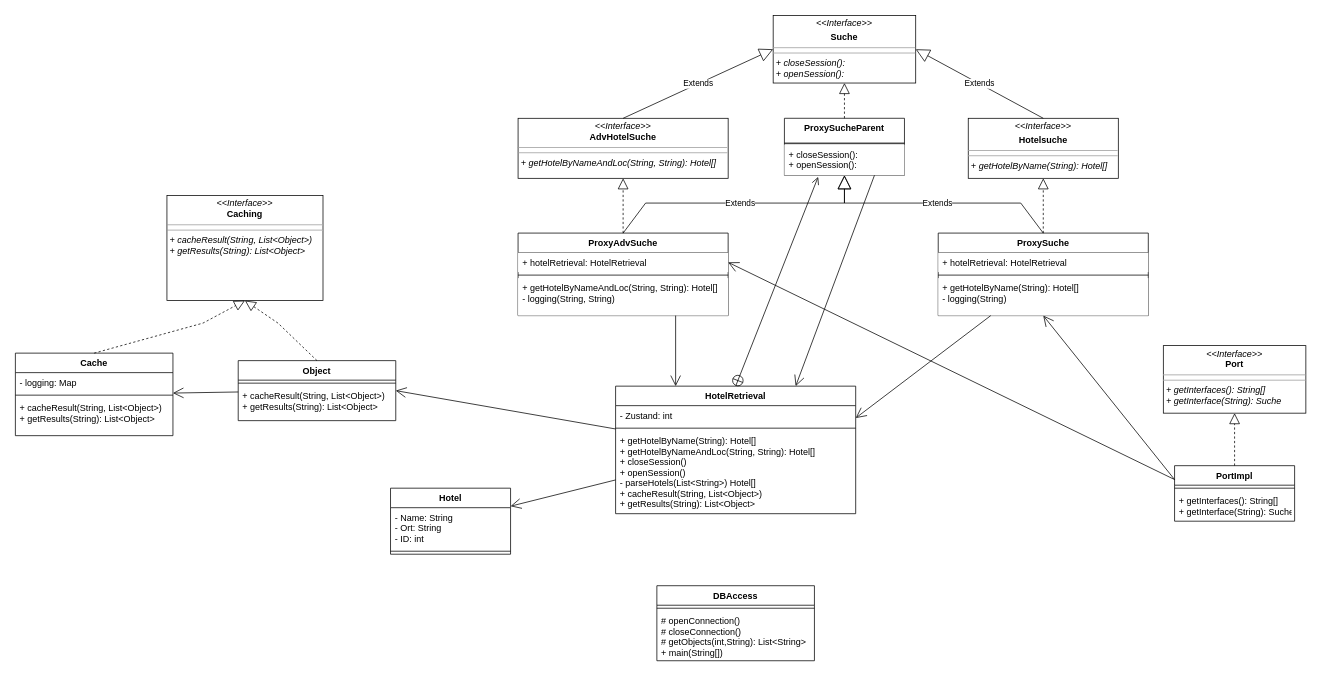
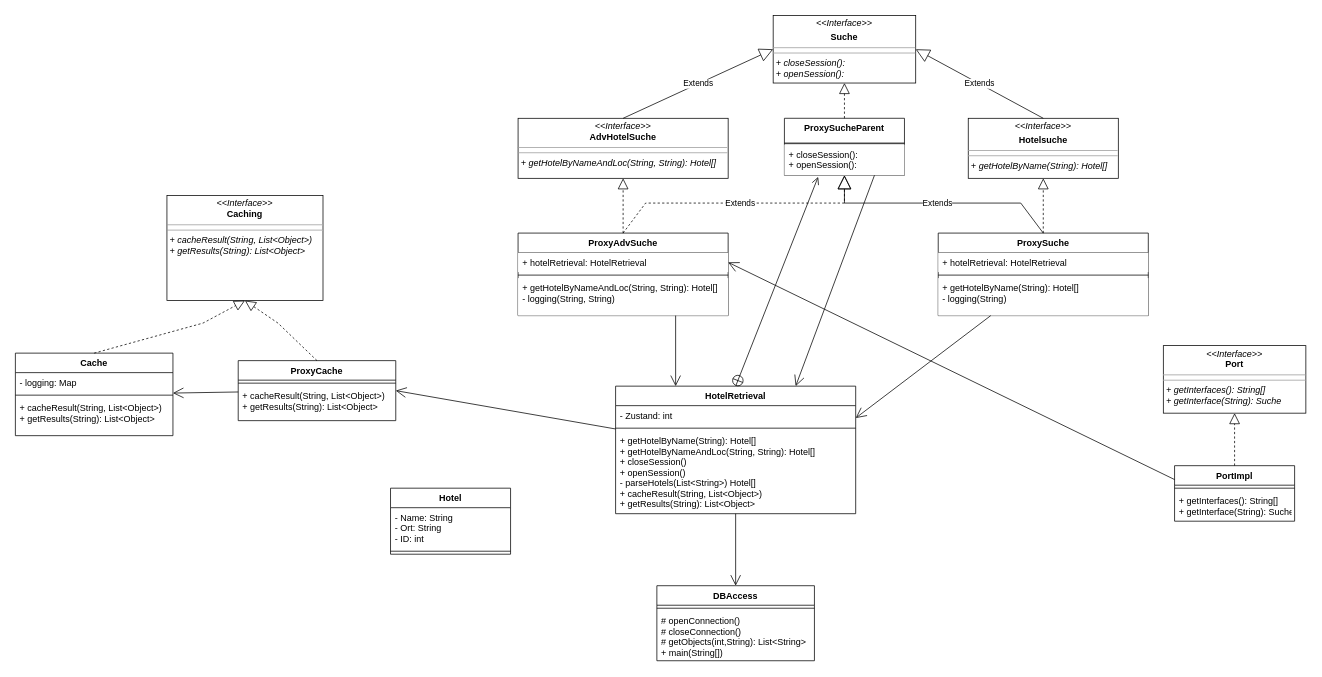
- <mxCell id="16" value="Extends" style="endArrow=block;endSize=16;endFill=0;html=1;rounded=0;exitX=0.5;exitY=0;exitDx=0;exitDy=0;entryX=0.5;entryY=1;entryDx=0;entryDy=0;" parent="1" source="8" target="5" edge="1"><mxGeometry width="160" relative="1" as="geometry"><mxPoint x="1060" y="300" as="sourcePoint" /><mxPoint x="1080" y="240" as="targetPoint" /><Array as="points"><mxPoint x="860" y="270" /><mxPoint x="1125" y="270" /></Array></mxGeometry></mxCell>
+ <mxCell id="16" value="Extends" style="endArrow=block;endSize=16;endFill=0;html=1;rounded=0;exitX=0.5;exitY=0;exitDx=0;exitDy=0;entryX=0.5;entryY=1;entryDx=0;entryDy=0;dashed=1;" parent="1" source="8" target="5" edge="1"><mxGeometry width="160" relative="1" as="geometry"><mxPoint x="1060" y="300" as="sourcePoint" /><mxPoint x="1080" y="240" as="targetPoint" /><Array as="points"><mxPoint x="860" y="270" /><mxPoint x="1125" y="270" /></Array></mxGeometry></mxCell>
- <mxCell id="39" value="Object" style="swimlane;fontStyle=1;align=center;verticalAlign=top;childLayout=stackLayout;horizontal=1;startSize=26;horizontalStack=0;resizeParent=1;resizeParentMax=0;resizeLast=0;collapsible=1;marginBottom=0;" parent="1" vertex="1"><mxGeometry x="317" y="480" width="210" height="80" as="geometry" /></mxCell>
+ <mxCell id="39" value="ProxyCache" style="swimlane;fontStyle=1;align=center;verticalAlign=top;childLayout=stackLayout;horizontal=1;startSize=26;horizontalStack=0;resizeParent=1;resizeParentMax=0;resizeLast=0;collapsible=1;marginBottom=0;" parent="1" vertex="1"><mxGeometry x="317" y="480" width="210" height="80" as="geometry" /></mxCell>
- <mxCell id="53" value="" style="endArrow=open;endFill=1;endSize=12;html=1;rounded=0;exitX=0;exitY=0.25;exitDx=0;exitDy=0;entryX=0.5;entryY=1;entryDx=0;entryDy=0;" parent="1" source="30" target="12" edge="1"><mxGeometry width="160" relative="1" as="geometry"><mxPoint x="1100" y="540" as="sourcePoint" /><mxPoint x="1260" y="540" as="targetPoint" /></mxGeometry></mxCell>
- <mxCell id="57" value="" style="endArrow=open;endFill=1;endSize=12;html=1;rounded=0;" parent="1" source="44" target="23" edge="1"><mxGeometry width="160" relative="1" as="geometry"><mxPoint x="1000" y="570" as="sourcePoint" /><mxPoint x="1160" y="570" as="targetPoint" /></mxGeometry></mxCell>
+ <mxCell id="52" value="" style="endArrow=open;endFill=1;endSize=12;html=1;rounded=0;exitX=0.5;exitY=1;exitDx=0;exitDy=0;entryX=0.5;entryY=0;entryDx=0;entryDy=0;" parent="1" source="44" target="26" edge="1"><mxGeometry width="160" relative="1" as="geometry"><mxPoint x="790" y="600" as="sourcePoint" /><mxPoint x="950" y="600" as="targetPoint" /></mxGeometry></mxCell>
